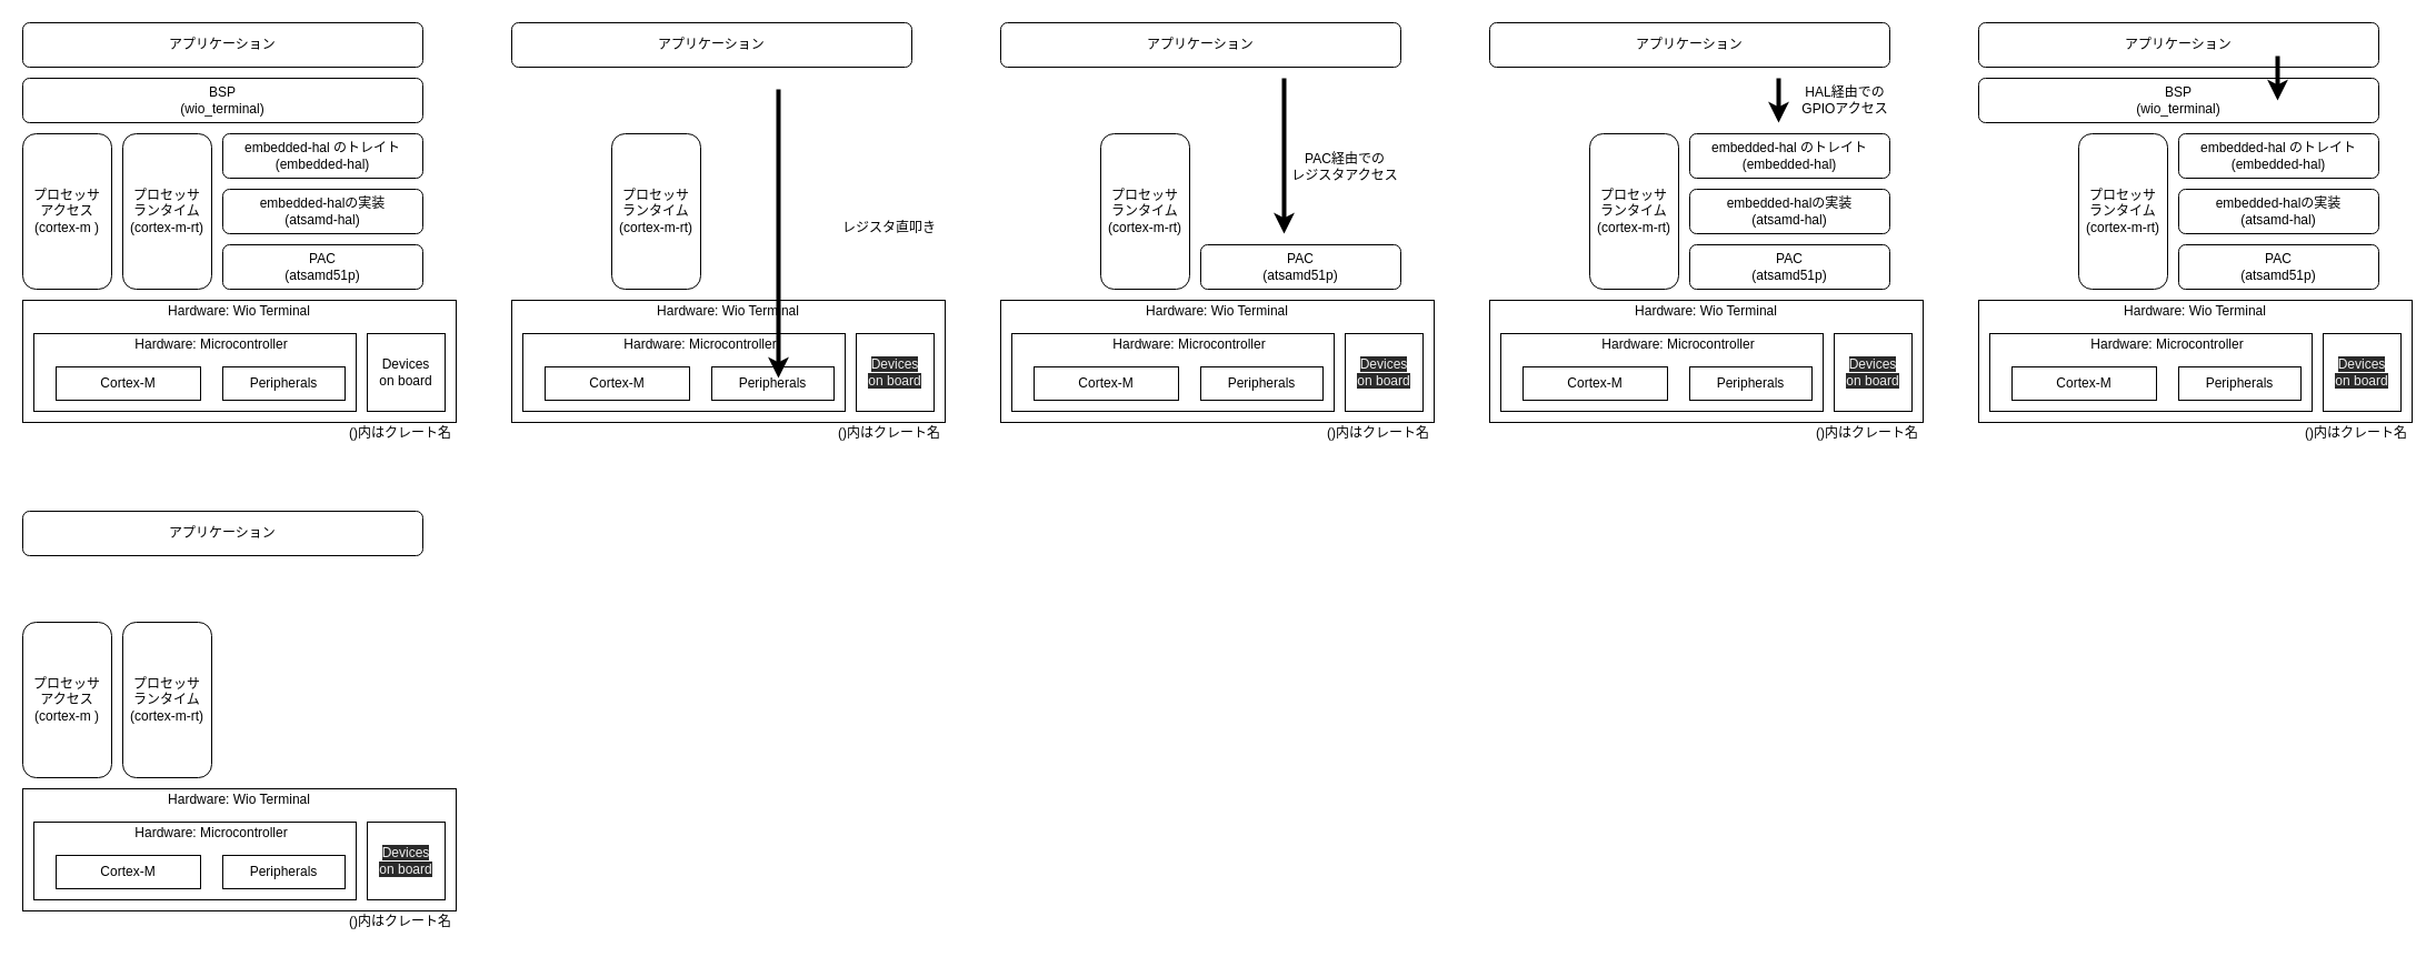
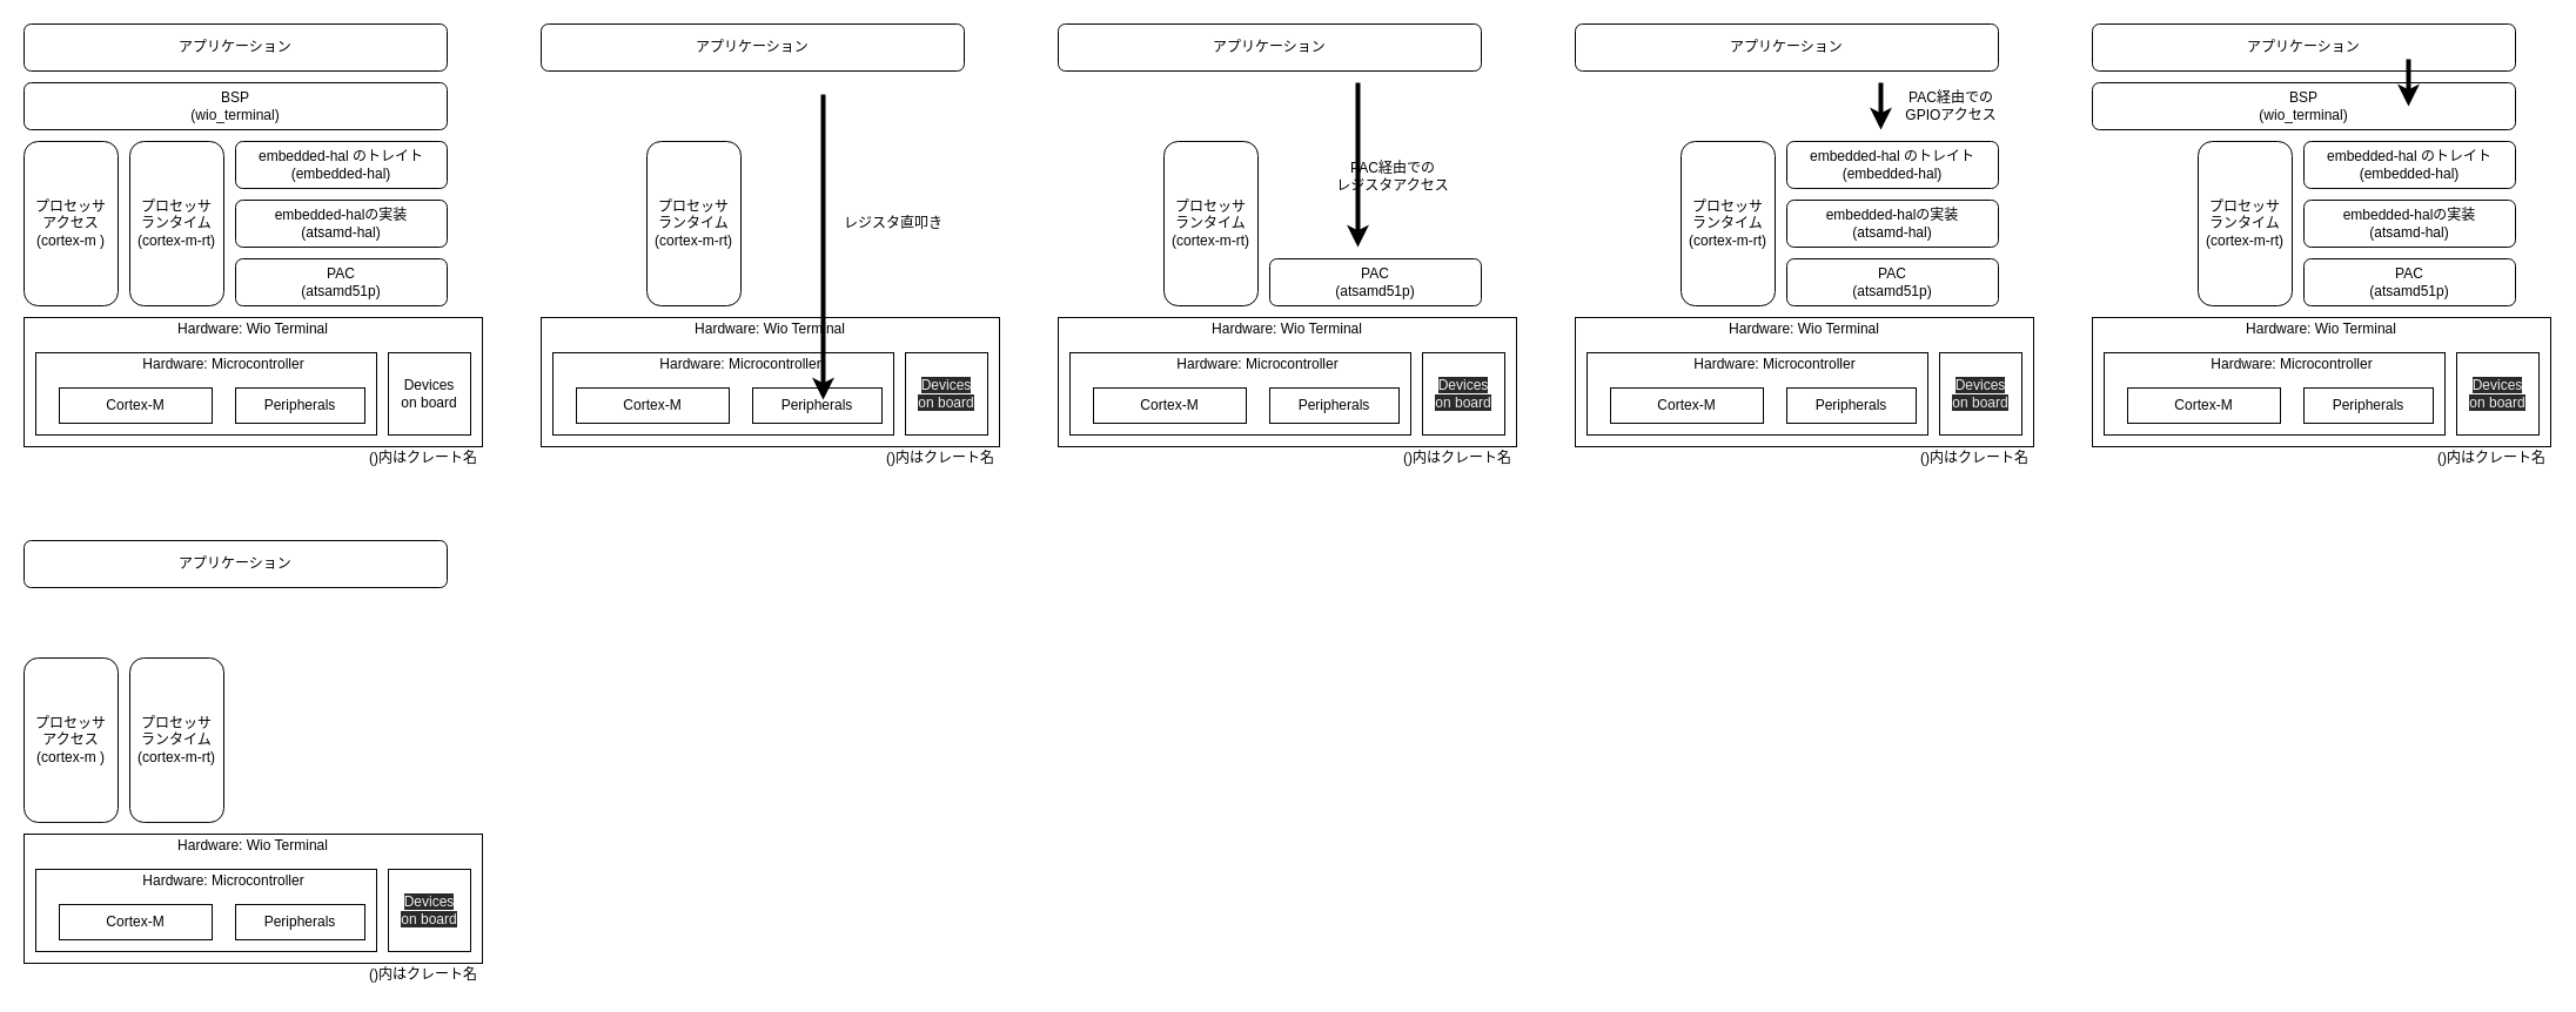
- <mxCell id="21" value="HAL経由での&lt;br&gt;GPIOアクセス" style="text;html=1;strokeColor=none;fillColor=none;align=center;verticalAlign=middle;whiteSpace=wrap;rounded=0;" parent="1" vertex="1"><mxGeometry x="1610" y="80" width="100" height="20" as="geometry" /></mxCell>
+ <mxCell id="21" value="PAC経由での&lt;br&gt;GPIOアクセス" style="text;html=1;strokeColor=none;fillColor=none;align=center;verticalAlign=middle;whiteSpace=wrap;rounded=0;" parent="1" vertex="1"><mxGeometry x="1610" y="80" width="100" height="20" as="geometry" /></mxCell>
- <mxCell id="36" value="PAC経由での&lt;br&gt;レジスタアクセス" style="text;html=1;strokeColor=none;fillColor=none;align=center;verticalAlign=middle;whiteSpace=wrap;rounded=0;" parent="1" vertex="1"><mxGeometry x="1160" y="140" width="100" height="20" as="geometry" /></mxCell>
+ <mxCell id="36" value="PAC経由での&lt;br&gt;レジスタアクセス" style="text;html=1;strokeColor=none;fillColor=none;align=center;verticalAlign=middle;whiteSpace=wrap;rounded=0;" parent="1" vertex="1"><mxGeometry x="1135" y="140" width="100" height="20" as="geometry" /></mxCell>
- <mxCell id="14" value="レジスタ直叩き" style="text;html=1;strokeColor=none;fillColor=none;align=center;verticalAlign=middle;whiteSpace=wrap;rounded=0;" parent="1" vertex="1"><mxGeometry x="750" y="195" width="100" height="20" as="geometry" /></mxCell>
+ <mxCell id="14" value="レジスタ直叩き" style="text;html=1;strokeColor=none;fillColor=none;align=center;verticalAlign=middle;whiteSpace=wrap;rounded=0;" parent="1" vertex="1"><mxGeometry x="710" y="180" width="100" height="20" as="geometry" /></mxCell>
